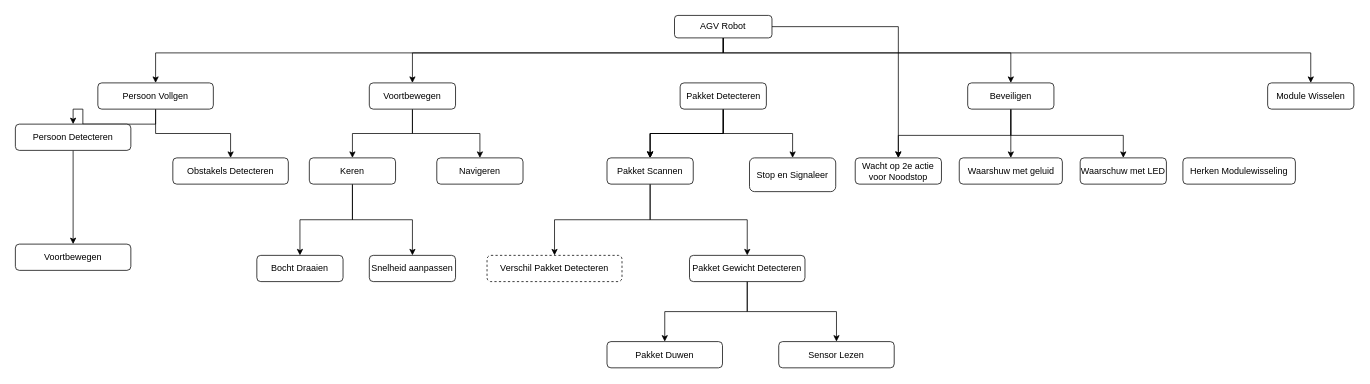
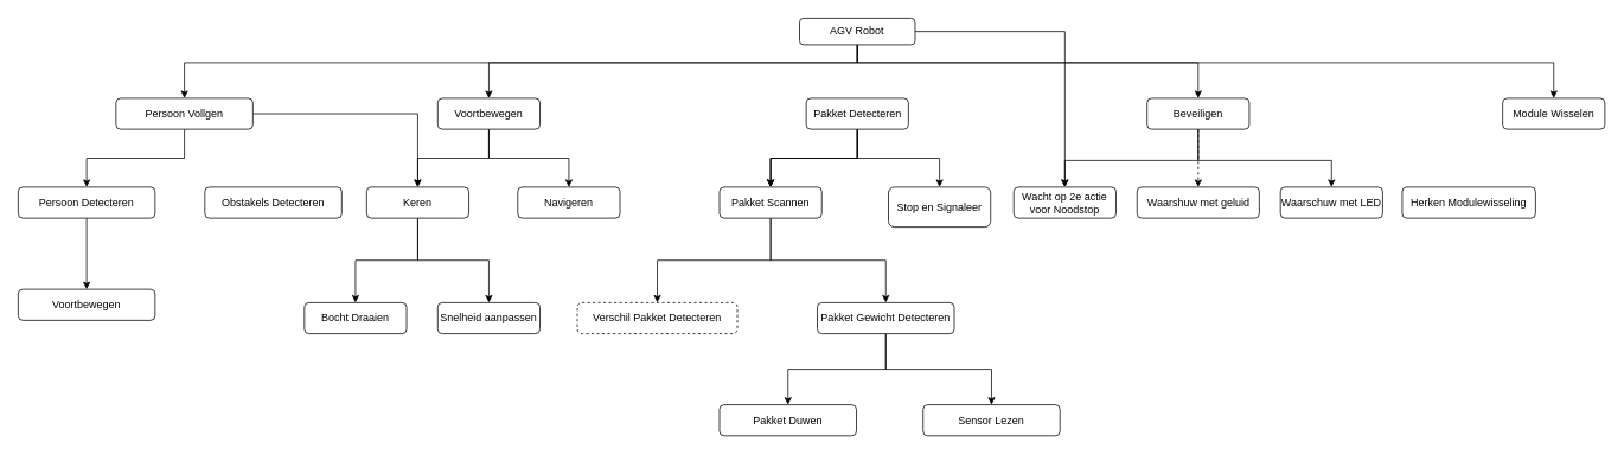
- <mxCell id="41" style="edgeStyle=orthogonalEdgeStyle;rounded=0;orthogonalLoop=1;jettySize=auto;html=1;entryX=0.5;entryY=0;entryDx=0;entryDy=0;" edge="1" parent="1" source="43" target="46"><mxGeometry relative="1" as="geometry" /></mxCell>
+ <mxCell id="41" style="edgeStyle=orthogonalEdgeStyle;rounded=0;orthogonalLoop=1;jettySize=auto;html=1;" edge="1" parent="1" source="43" target="22"><mxGeometry relative="1" as="geometry" /></mxCell>
- <mxCell id="45" value="Persoon Detecteren" style="whiteSpace=wrap;html=1;rounded=1;" vertex="1" parent="1"><mxGeometry x="20" y="165" width="154" height="35" as="geometry" /></mxCell>
+ <mxCell id="45" value="Persoon Detecteren" style="whiteSpace=wrap;html=1;rounded=1;" vertex="1" parent="1"><mxGeometry x="20" y="210" width="154" height="35" as="geometry" /></mxCell>
- <mxCell id="16" style="edgeStyle=orthogonalEdgeStyle;rounded=0;orthogonalLoop=1;jettySize=auto;html=1;entryX=0.5;entryY=0;entryDx=0;entryDy=0;" edge="1" parent="1" source="19" target="31"><mxGeometry relative="1" as="geometry" /></mxCell>
+ <mxCell id="16" style="edgeStyle=orthogonalEdgeStyle;rounded=0;orthogonalLoop=1;jettySize=auto;html=1;entryX=0.5;entryY=0;entryDx=0;entryDy=0;dashed=1;" edge="1" parent="1" source="19" target="31"><mxGeometry relative="1" as="geometry" /></mxCell>
